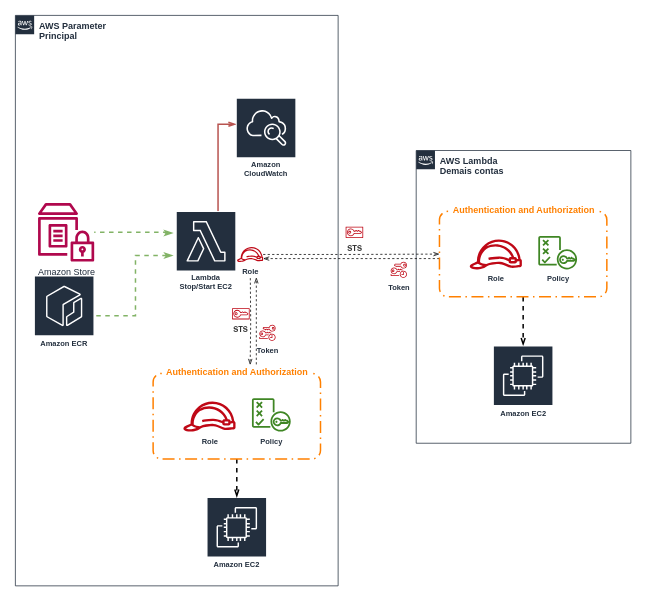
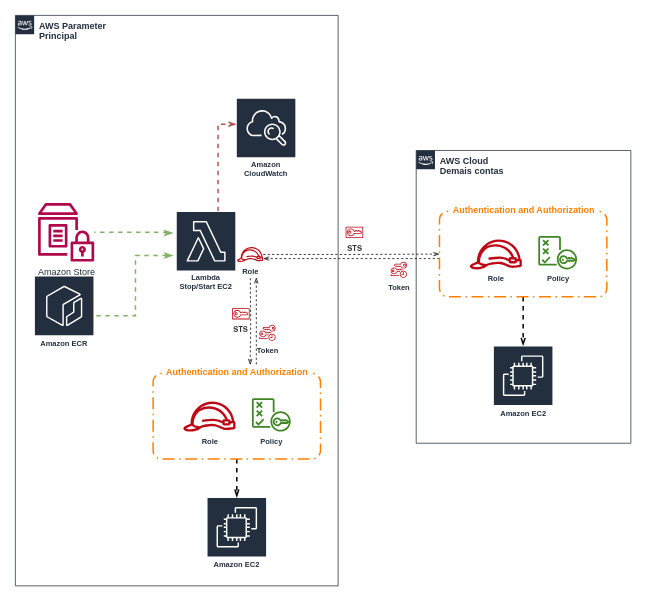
- <mxCell id="16" style="edgeStyle=orthogonalEdgeStyle;rounded=0;orthogonalLoop=1;jettySize=auto;html=1;startArrow=none;startFill=0;endArrow=openThin;endFill=0;strokeColor=#b85450;fontColor=#FF8000;strokeWidth=2;dashed=0;fillColor=#f8cecc;" edge="1" parent="1" source="17" target="31"><mxGeometry relative="1" as="geometry"><Array as="points"><mxPoint x="290" y="165" /></Array></mxGeometry></mxCell>
+ <mxCell id="16" style="edgeStyle=orthogonalEdgeStyle;rounded=0;orthogonalLoop=1;jettySize=auto;html=1;startArrow=none;startFill=0;endArrow=openThin;endFill=0;strokeColor=#b85450;fontColor=#FF8000;strokeWidth=2;dashed=1;fillColor=#f8cecc;" edge="1" parent="1" source="17" target="31"><mxGeometry relative="1" as="geometry"><Array as="points"><mxPoint x="290" y="165" /></Array></mxGeometry></mxCell>
- <mxCell id="2" value="AWS Lambda&lt;br&gt;Demais contas" style="points=[[0,0],[0.25,0],[0.5,0],[0.75,0],[1,0],[1,0.25],[1,0.5],[1,0.75],[1,1],[0.75,1],[0.5,1],[0.25,1],[0,1],[0,0.75],[0,0.5],[0,0.25]];outlineConnect=0;gradientColor=none;html=1;whiteSpace=wrap;fontSize=12;fontStyle=1;container=0;pointerEvents=0;collapsible=0;recursiveResize=0;shape=mxgraph.aws4.group;grIcon=mxgraph.aws4.group_aws_cloud_alt;strokeColor=#232F3E;fillColor=none;verticalAlign=top;align=left;spacingLeft=30;fontColor=#232F3E;dashed=0;" parent="1" vertex="1"><mxGeometry x="554" y="200" width="286" height="390" as="geometry" /></mxCell>
+ <mxCell id="2" value="AWS Cloud&lt;br&gt;Demais contas" style="points=[[0,0],[0.25,0],[0.5,0],[0.75,0],[1,0],[1,0.25],[1,0.5],[1,0.75],[1,1],[0.75,1],[0.5,1],[0.25,1],[0,1],[0,0.75],[0,0.5],[0,0.25]];outlineConnect=0;gradientColor=none;html=1;whiteSpace=wrap;fontSize=12;fontStyle=1;container=0;pointerEvents=0;collapsible=0;recursiveResize=0;shape=mxgraph.aws4.group;grIcon=mxgraph.aws4.group_aws_cloud_alt;strokeColor=#232F3E;fillColor=none;verticalAlign=top;align=left;spacingLeft=30;fontColor=#232F3E;dashed=0;" parent="1" vertex="1"><mxGeometry x="554" y="200" width="286" height="390" as="geometry" /></mxCell>
